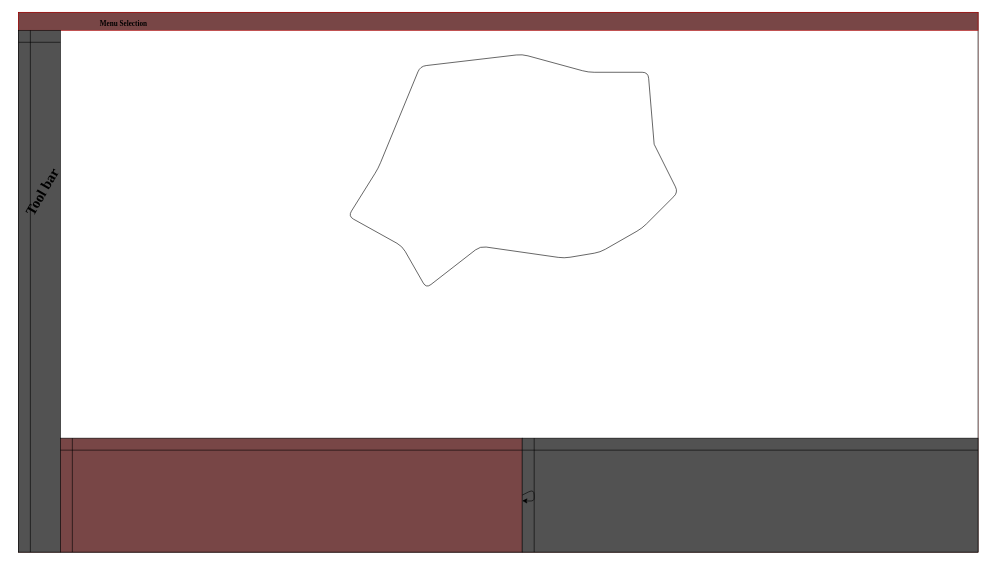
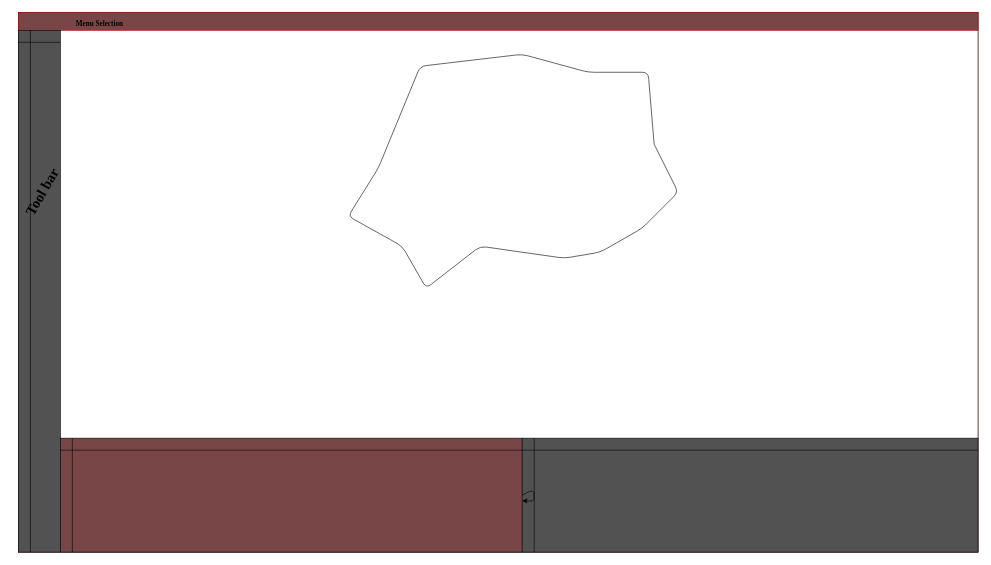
- <mxCell id="8" value="&lt;font face=&quot;Comfortaa&quot;&gt;&lt;span style=&quot;font-size: 12px&quot;&gt;Menu Selection&lt;/span&gt;&lt;/font&gt;" style="text;strokeColor=none;fillColor=none;html=1;fontSize=24;fontStyle=1;verticalAlign=middle;align=center;glass=0;" parent="1" vertex="1"><mxGeometry x="120" y="25" width="170" height="20" as="geometry" /></mxCell>
+ <mxCell id="8" value="&lt;font face=&quot;Comfortaa&quot;&gt;&lt;span style=&quot;font-size: 12px&quot;&gt;Menu Selection&lt;/span&gt;&lt;/font&gt;" style="text;strokeColor=none;fillColor=none;html=1;fontSize=24;fontStyle=1;verticalAlign=middle;align=center;glass=0;" parent="1" vertex="1"><mxGeometry x="80" y="25" width="170" height="20" as="geometry" /></mxCell>
